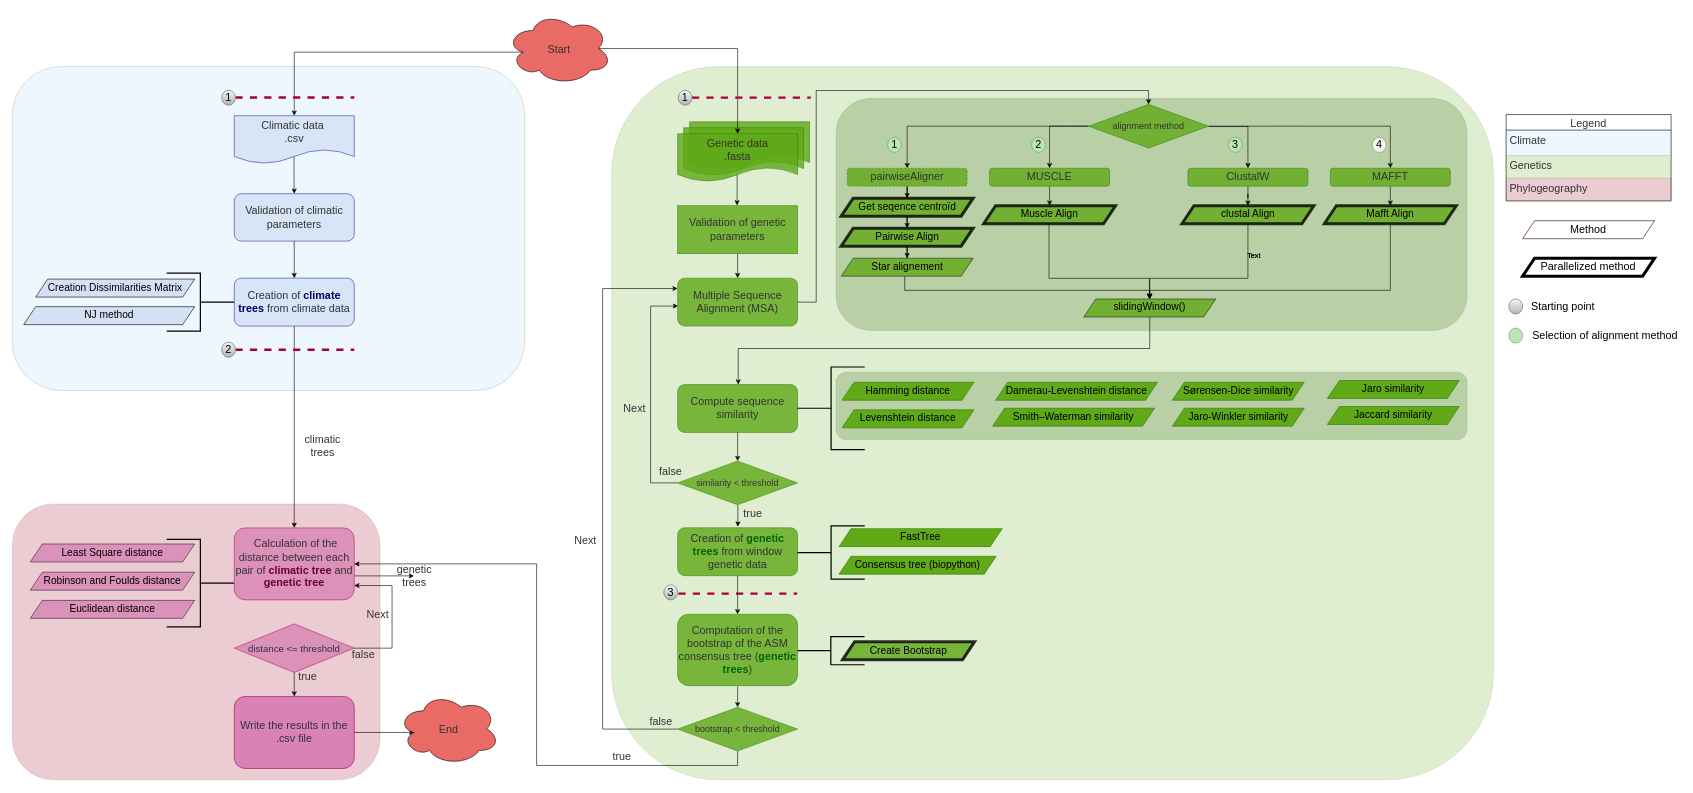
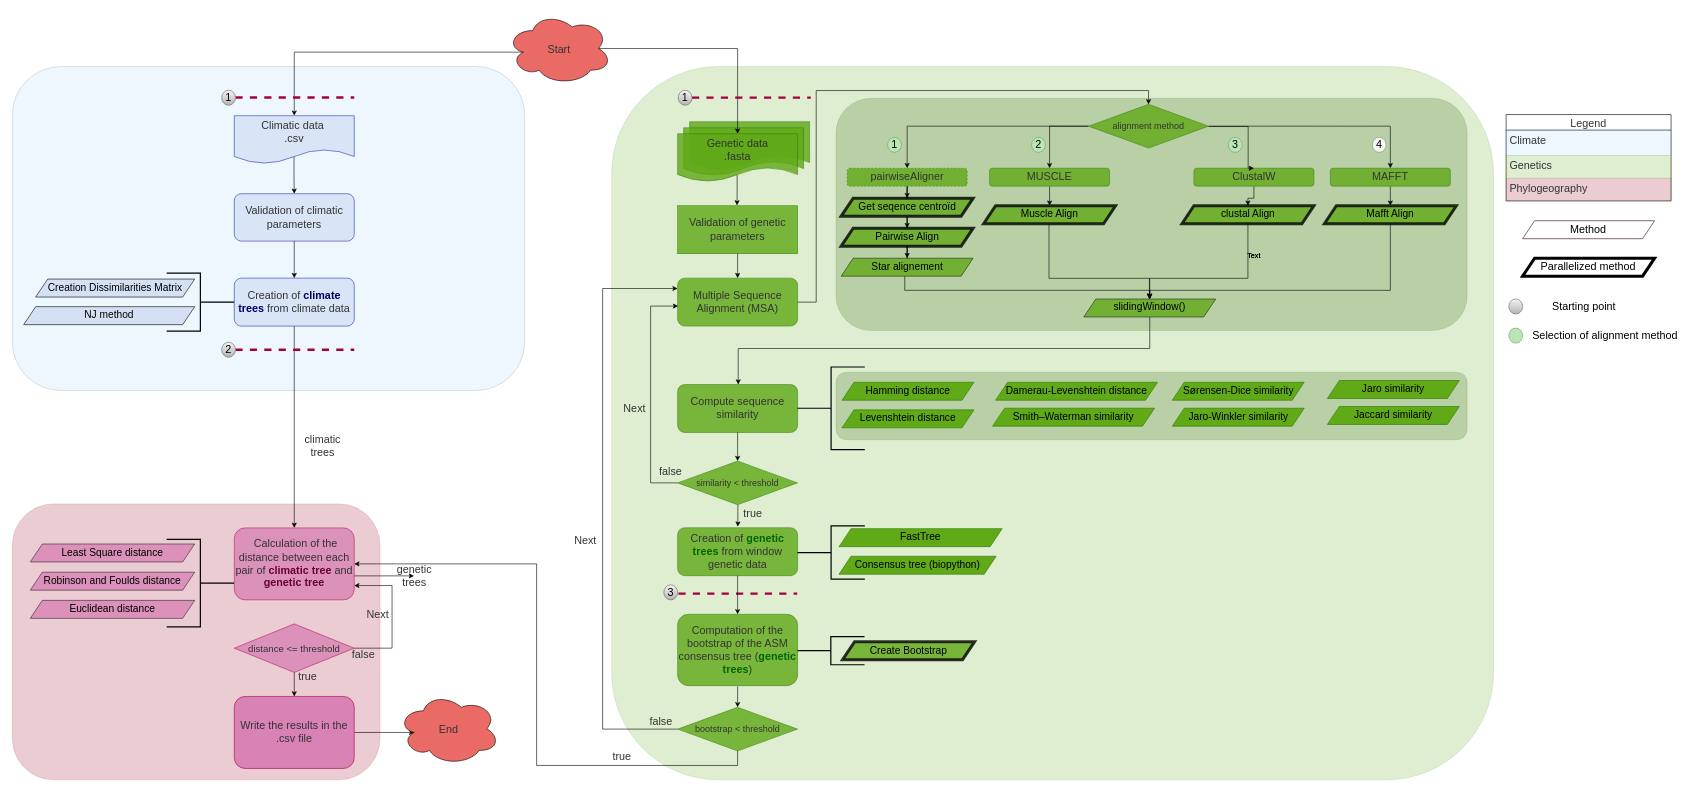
- <mxCell id="98" value="ClustalW" style="rounded=1;whiteSpace=wrap;html=1;fillColor=#60a917;strokeColor=#2D7600;fontColor=#333333;fontSize=18;opacity=80;" vertex="1" parent="1"><mxGeometry x="1979.63" y="279.46" width="200" height="30" as="geometry" /></mxCell>
+ <mxCell id="98" value="ClustalW" style="rounded=1;whiteSpace=wrap;html=1;fillColor=#60a917;strokeColor=#2D7600;fontColor=#333333;fontSize=18;opacity=80;" vertex="1" parent="1"><mxGeometry x="1989.63" y="279.46" width="200" height="30" as="geometry" /></mxCell>
- <mxCell id="136" value="Starting point" style="text;html=1;strokeColor=none;fillColor=none;align=center;verticalAlign=middle;whiteSpace=wrap;rounded=0;fontSize=18;" vertex="1" parent="1"><mxGeometry x="2550" y="491.46" width="110" height="37" as="geometry" /></mxCell>
+ <mxCell id="136" value="Starting point" style="text;html=1;strokeColor=none;fillColor=none;align=center;verticalAlign=middle;whiteSpace=wrap;rounded=0;fontSize=18;" vertex="1" parent="1"><mxGeometry x="2585" y="491.46" width="110" height="37" as="geometry" /></mxCell>
